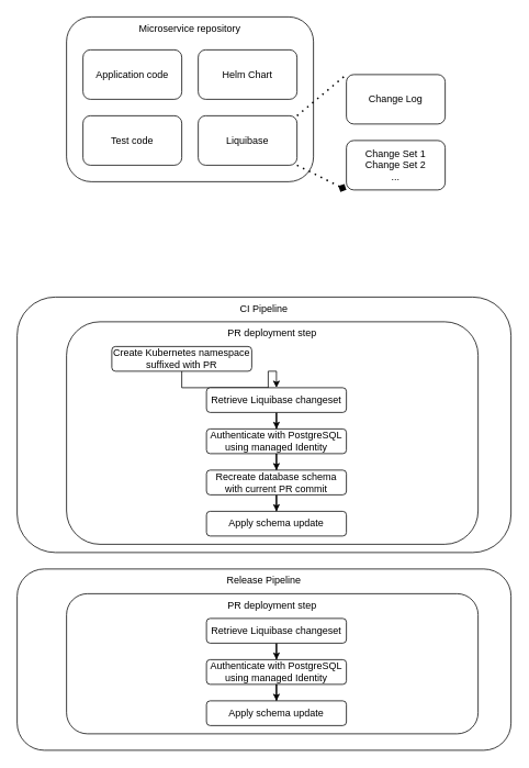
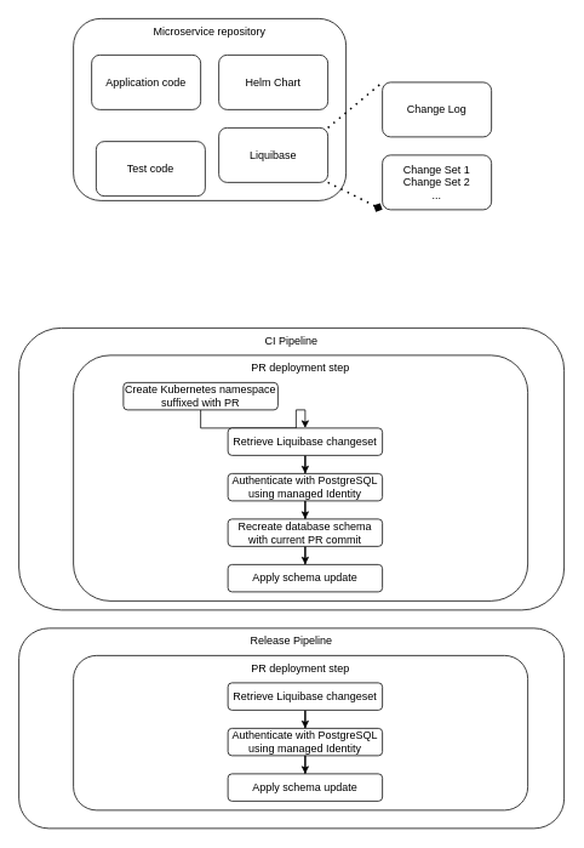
- <mxCell id="4" value="Test code" style="rounded=1;whiteSpace=wrap;html=1;" parent="1" vertex="1"><mxGeometry x="100" y="140" width="120" height="60" as="geometry" /></mxCell>
+ <mxCell id="4" value="Test code" style="rounded=1;whiteSpace=wrap;html=1;" parent="1" vertex="1"><mxGeometry x="105" y="155" width="120" height="60" as="geometry" /></mxCell>
